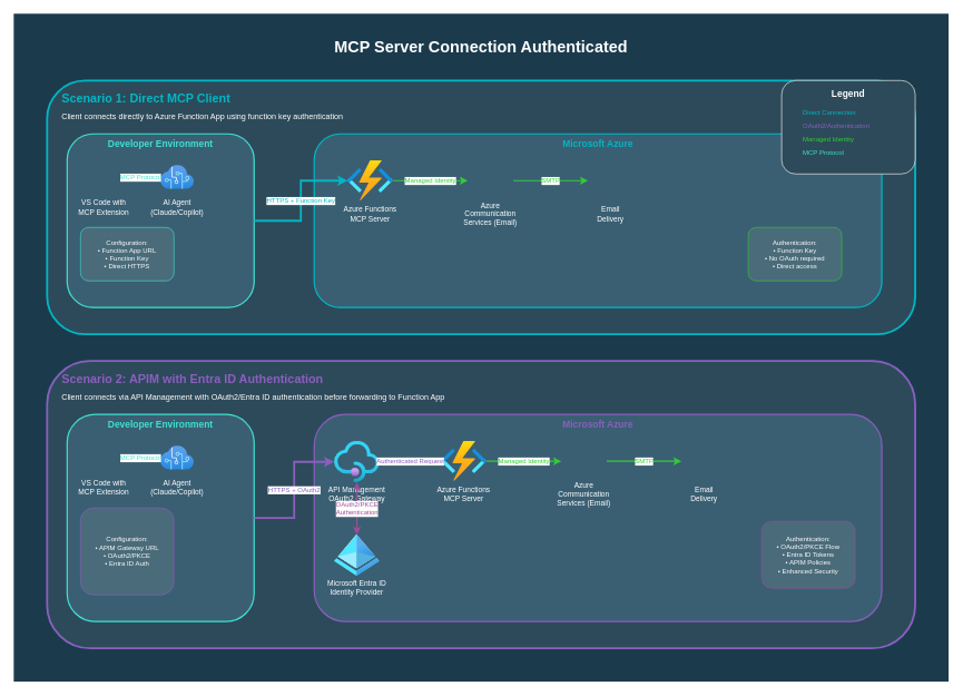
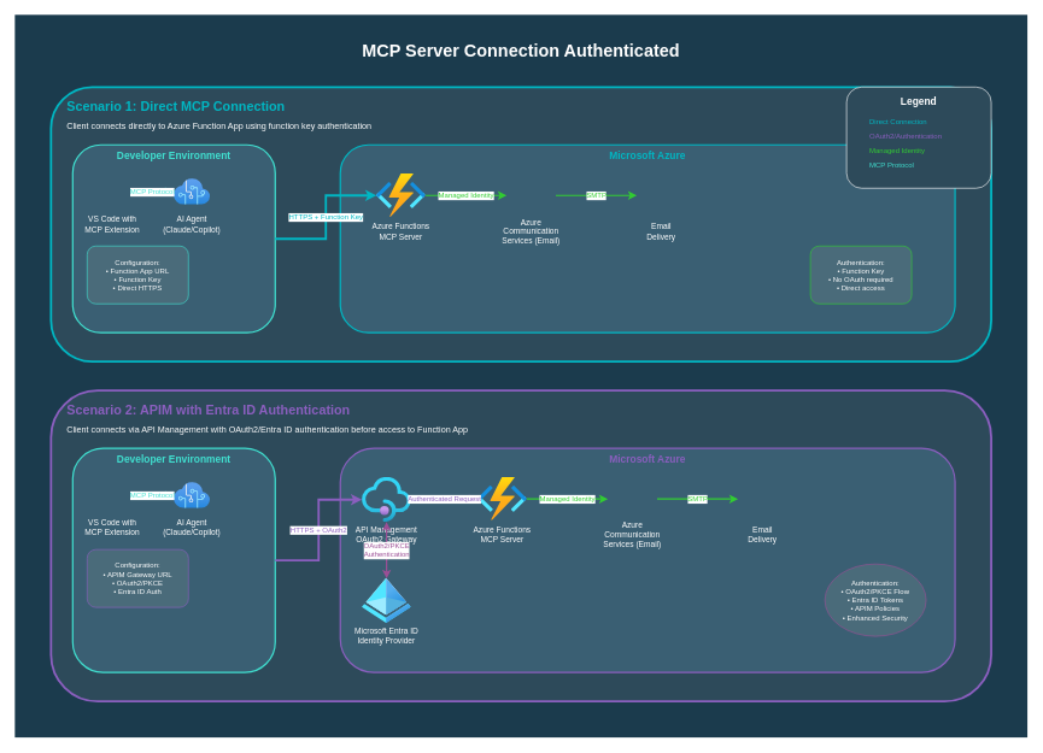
- <mxCell id="5" value="Scenario 1: Direct MCP Client" style="text;html=1;strokeColor=none;fillColor=none;align=left;verticalAlign=top;whiteSpace=wrap;rounded=0;fontStyle=1;fontSize=18;fontColor=#00B7C3;" vertex="1" parent="1"><mxGeometry x="90" y="130" width="400" height="30" as="geometry" /></mxCell>
+ <mxCell id="5" value="Scenario 1: Direct MCP Connection" style="text;html=1;strokeColor=none;fillColor=none;align=left;verticalAlign=top;whiteSpace=wrap;rounded=0;fontStyle=1;fontSize=18;fontColor=#00B7C3;" vertex="1" parent="1"><mxGeometry x="90" y="130" width="400" height="30" as="geometry" /></mxCell>
- <mxCell id="27" value="Client connects via API Management with OAuth2/Entra ID authentication before forwarding to Function App" style="text;html=1;strokeColor=none;fillColor=none;align=left;verticalAlign=top;whiteSpace=wrap;rounded=0;fontSize=12;fontColor=#FFFFFF;" vertex="1" parent="1"><mxGeometry x="90" y="580" width="600" height="20" as="geometry" /></mxCell>
+ <mxCell id="27" value="Client connects via API Management with OAuth2/Entra ID authentication before access to Function App" style="text;html=1;strokeColor=none;fillColor=none;align=left;verticalAlign=top;whiteSpace=wrap;rounded=0;fontSize=12;fontColor=#FFFFFF;" vertex="1" parent="1"><mxGeometry x="90" y="580" width="600" height="20" as="geometry" /></mxCell>
- <mxCell id="34" value="Configuration:&#10;• APIM Gateway URL&#10;• OAuth2/PKCE&#10;• Entra ID Auth" style="rounded=1;whiteSpace=wrap;html=1;fillColor=#4A6B7A;strokeColor=#8B5FBF;strokeWidth=1;fontSize=10;fontColor=#FFFFFF;" vertex="1" parent="1"><mxGeometry x="120" y="760" width="140" height="130" as="geometry" /></mxCell>
+ <mxCell id="34" value="Configuration:&#10;• APIM Gateway URL&#10;• OAuth2/PKCE&#10;• Entra ID Auth" style="rounded=1;whiteSpace=wrap;html=1;fillColor=#4A6B7A;strokeColor=#8B5FBF;strokeWidth=1;fontSize=10;fontColor=#FFFFFF;" vertex="1" parent="1"><mxGeometry x="120" y="760" width="140" height="80" as="geometry" /></mxCell>
- <mxCell id="51" value="Authentication:&#10;• OAuth2/PKCE Flow&#10;• Entra ID Tokens&#10;• APIM Policies&#10;• Enhanced Security" style="rounded=1;whiteSpace=wrap;html=1;fillColor=#4A6B7A;strokeColor=#9C4F96;strokeWidth=1;fontSize=10;fontColor=#FFFFFF;" vertex="1" parent="1"><mxGeometry x="1140" y="780" width="140" height="100" as="geometry" /></mxCell>
+ <mxCell id="51" value="Authentication:&#10;• OAuth2/PKCE Flow&#10;• Entra ID Tokens&#10;• APIM Policies&#10;• Enhanced Security" style="ellipse;whiteSpace=wrap;html=1;fillColor=#4A6B7A;strokeColor=#9C4F96;strokeWidth=1;fontSize=10;fontColor=#FFFFFF;" vertex="1" parent="1"><mxGeometry x="1140" y="780" width="140" height="100" as="geometry" /></mxCell>
